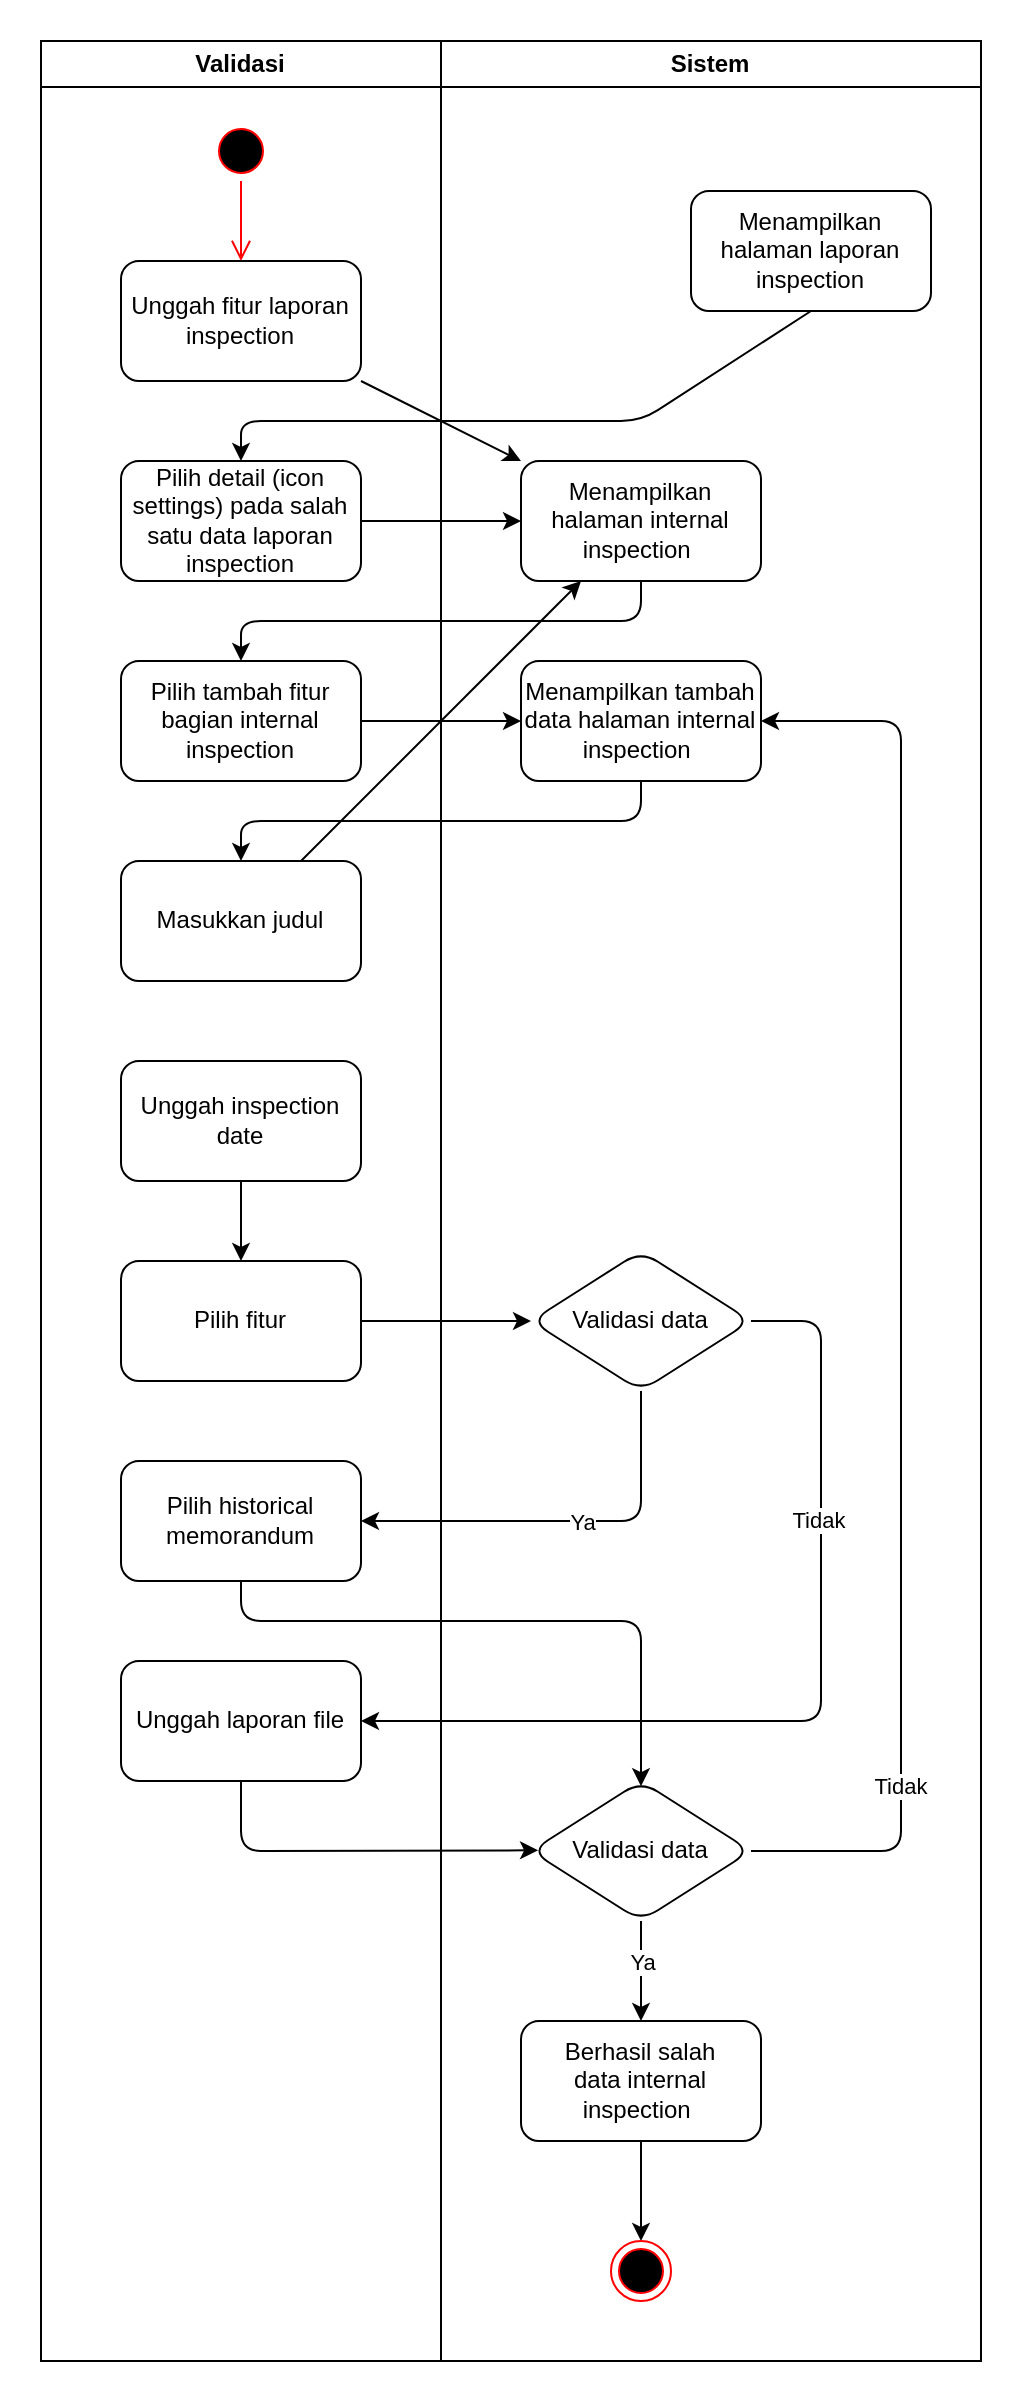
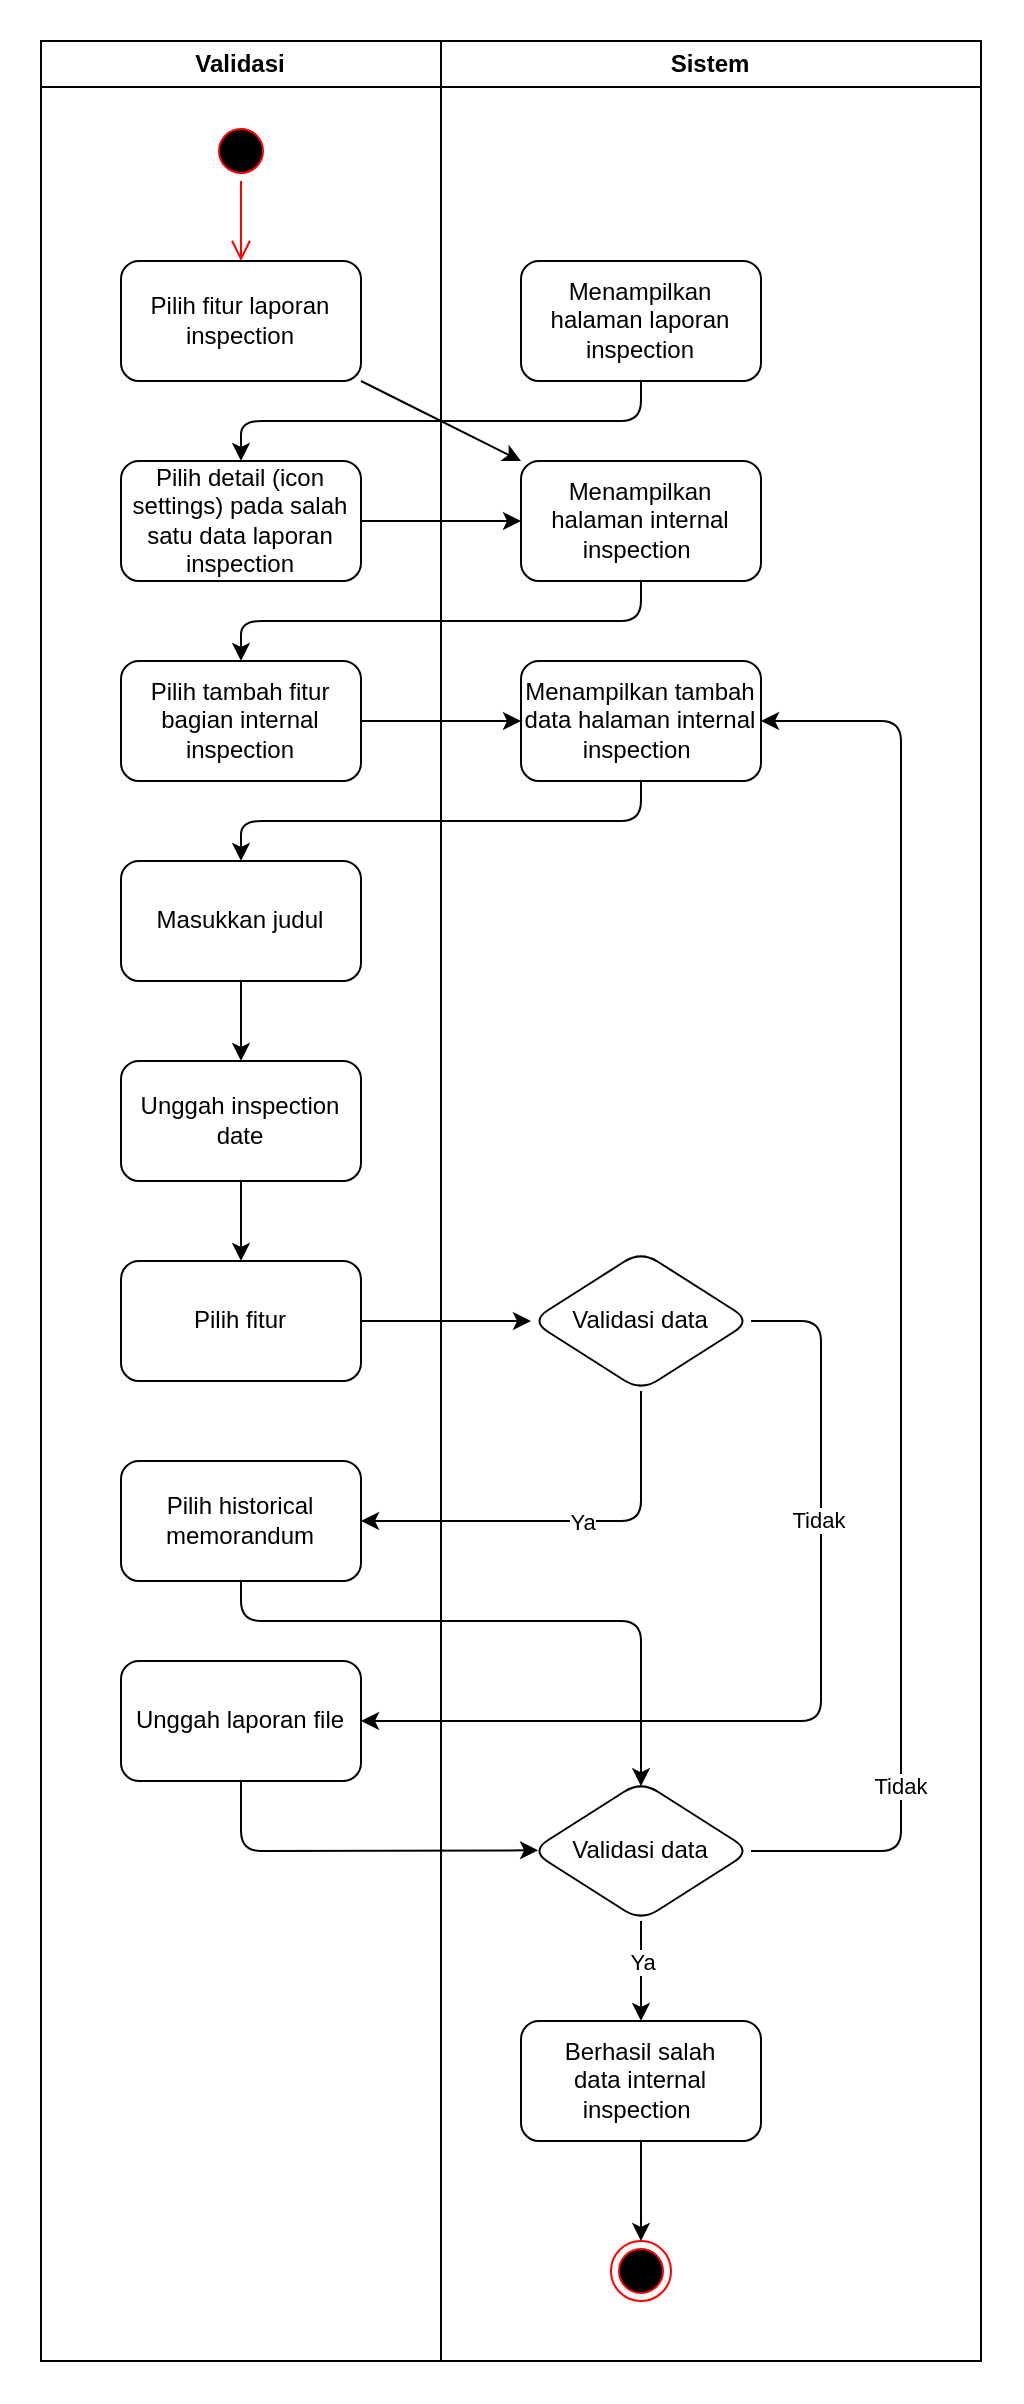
- <mxCell id="16" value="Menampilkan halaman laporan inspection" style="rounded=1;whiteSpace=wrap;html=1;" vertex="1" parent="15"><mxGeometry x="125" y="75" width="120" height="60" as="geometry" /></mxCell>
+ <mxCell id="16" value="Menampilkan halaman laporan inspection" style="rounded=1;whiteSpace=wrap;html=1;" vertex="1" parent="15"><mxGeometry x="40" y="110" width="120" height="60" as="geometry" /></mxCell>
- <mxCell id="5" value="Unggah fitur laporan inspection" style="rounded=1;whiteSpace=wrap;html=1;" vertex="1" parent="2"><mxGeometry x="40" y="110" width="120" height="60" as="geometry" /></mxCell>
+ <mxCell id="5" value="Pilih fitur laporan inspection" style="rounded=1;whiteSpace=wrap;html=1;" vertex="1" parent="2"><mxGeometry x="40" y="110" width="120" height="60" as="geometry" /></mxCell>
- <mxCell id="11" value="" style="edgeStyle=none;html=1;" edge="1" parent="2" source="8" target="17"><mxGeometry relative="1" as="geometry" /></mxCell>
+ <mxCell id="11" value="" style="edgeStyle=none;html=1;" edge="1" parent="2" source="8" target="10"><mxGeometry relative="1" as="geometry" /></mxCell>
